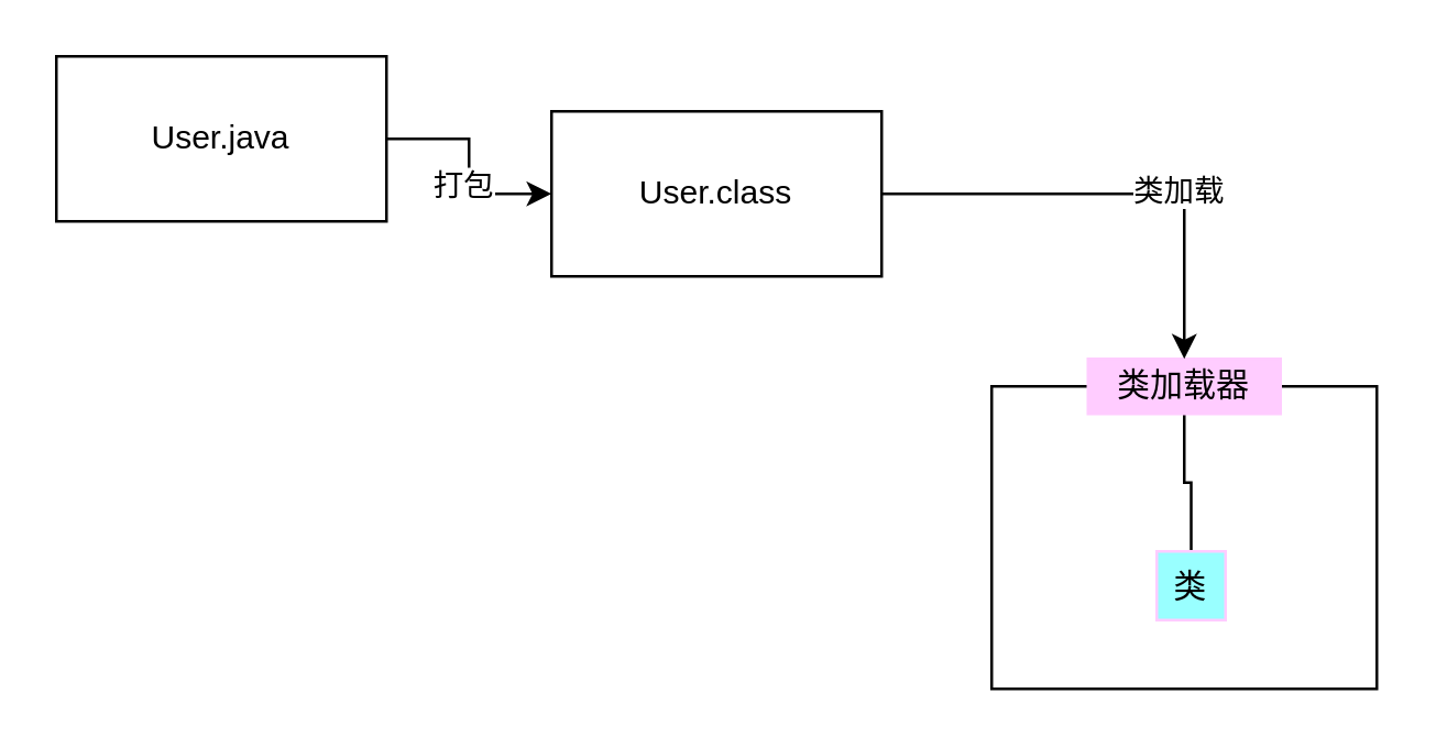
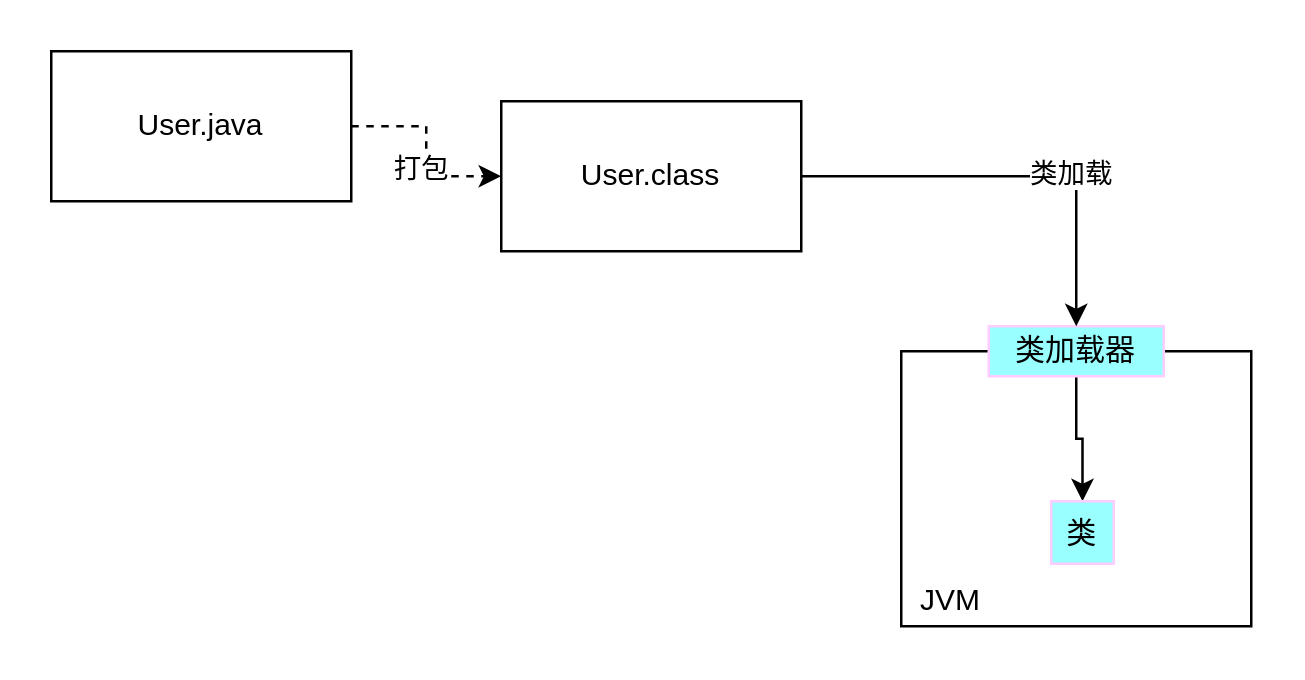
- <mxCell id="2" value="" style="edgeStyle=orthogonalEdgeStyle;rounded=0;orthogonalLoop=1;jettySize=auto;html=1;" edge="1" parent="1" source="4" target="5"><mxGeometry relative="1" as="geometry" /></mxCell>
+ <mxCell id="2" value="" style="edgeStyle=orthogonalEdgeStyle;rounded=0;orthogonalLoop=1;jettySize=auto;html=1;dashed=1;" edge="1" parent="1" source="4" target="5"><mxGeometry relative="1" as="geometry" /></mxCell>
- <mxCell id="8" value="类加载器" style="rounded=0;whiteSpace=wrap;html=1;strokeColor=#FFCCFF;fillColor=#FFCCFF;" vertex="1" parent="1"><mxGeometry x="395" y="130" width="70" height="20" as="geometry" /></mxCell>
+ <mxCell id="8" value="类加载器" style="rounded=0;whiteSpace=wrap;html=1;strokeColor=#FFCCFF;fillColor=#99ffff;" vertex="1" parent="1"><mxGeometry x="395" y="130" width="70" height="20" as="geometry" /></mxCell>
- <mxCell id="7" style="edgeStyle=orthogonalEdgeStyle;rounded=0;orthogonalLoop=1;jettySize=auto;html=1;endArrow=none;" edge="1" parent="1" source="8" target="12"><mxGeometry relative="1" as="geometry" /></mxCell>
+ <mxCell id="7" style="edgeStyle=orthogonalEdgeStyle;rounded=0;orthogonalLoop=1;jettySize=auto;html=1;" edge="1" parent="1" source="8" target="12"><mxGeometry relative="1" as="geometry" /></mxCell>
+ <mxCell id="11" value="JVM" style="text;html=1;strokeColor=none;fillColor=none;align=center;verticalAlign=middle;whiteSpace=wrap;rounded=0;" vertex="1" parent="1"><mxGeometry x="360" y="230" width="40" height="20" as="geometry" /></mxCell>
